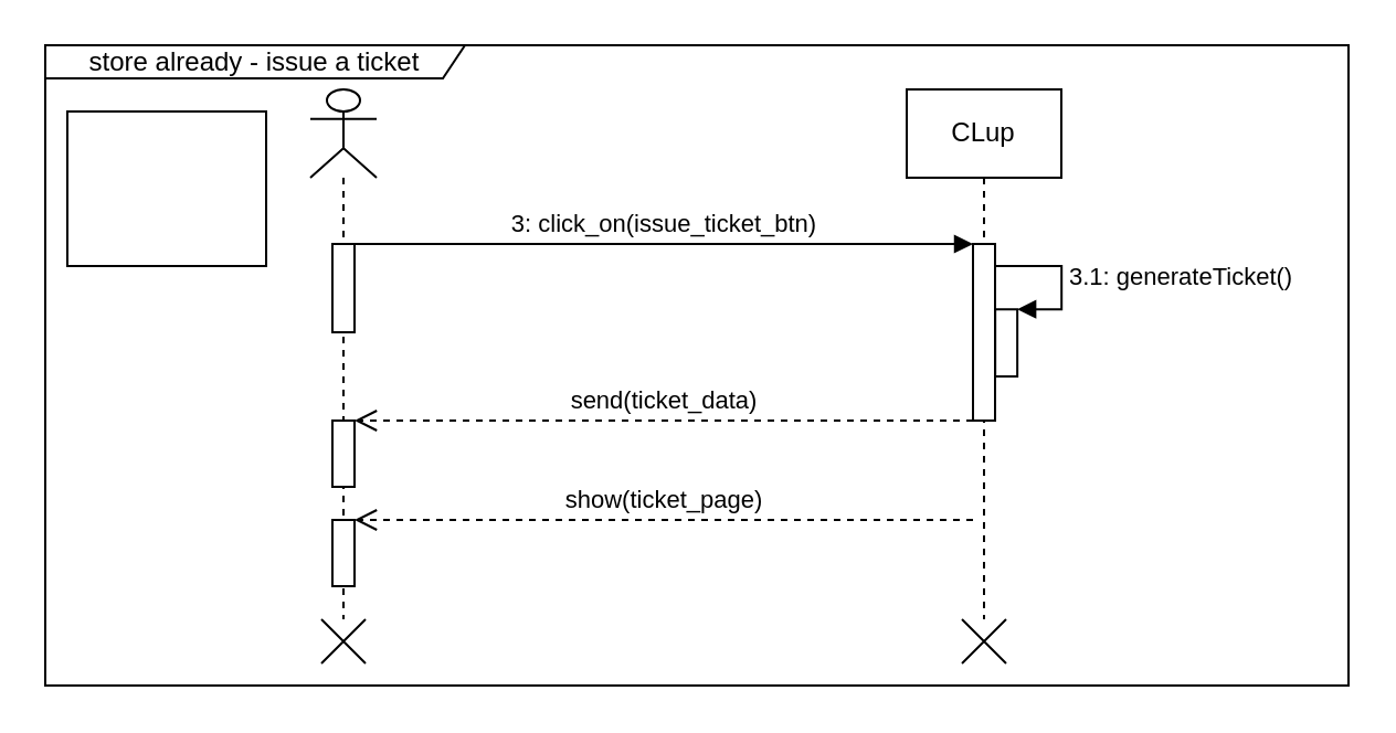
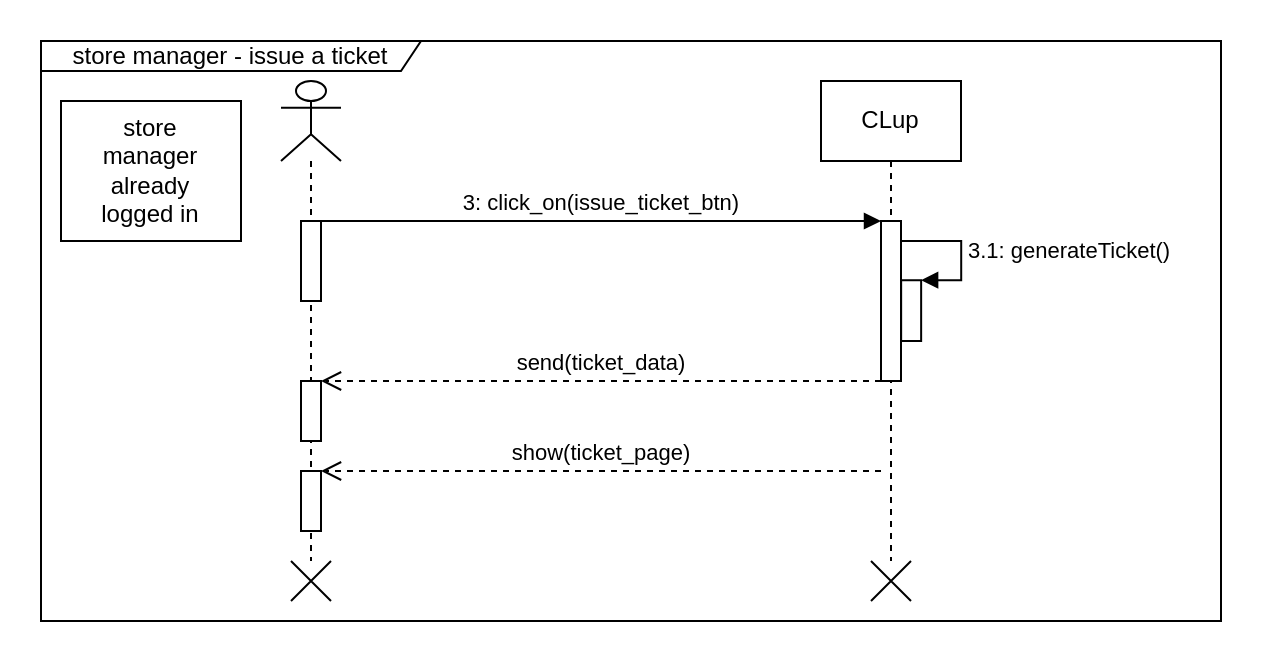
- <mxCell id="2" value="store already - issue a ticket" style="shape=umlFrame;whiteSpace=wrap;html=1;width=190;height=15;" parent="1" vertex="1"><mxGeometry x="20" y="20" width="590" height="290" as="geometry" /></mxCell>
+ <mxCell id="2" value="store manager - issue a ticket" style="shape=umlFrame;whiteSpace=wrap;html=1;width=190;height=15;" parent="1" vertex="1"><mxGeometry x="20" y="20" width="590" height="290" as="geometry" /></mxCell>
+ <mxCell id="8" value="store manager already logged in" style="text;html=1;strokeColor=none;fillColor=none;align=center;verticalAlign=middle;whiteSpace=wrap;rounded=0;" parent="1" vertex="1"><mxGeometry x="40" y="75" width="70" height="20" as="geometry" /></mxCell>
